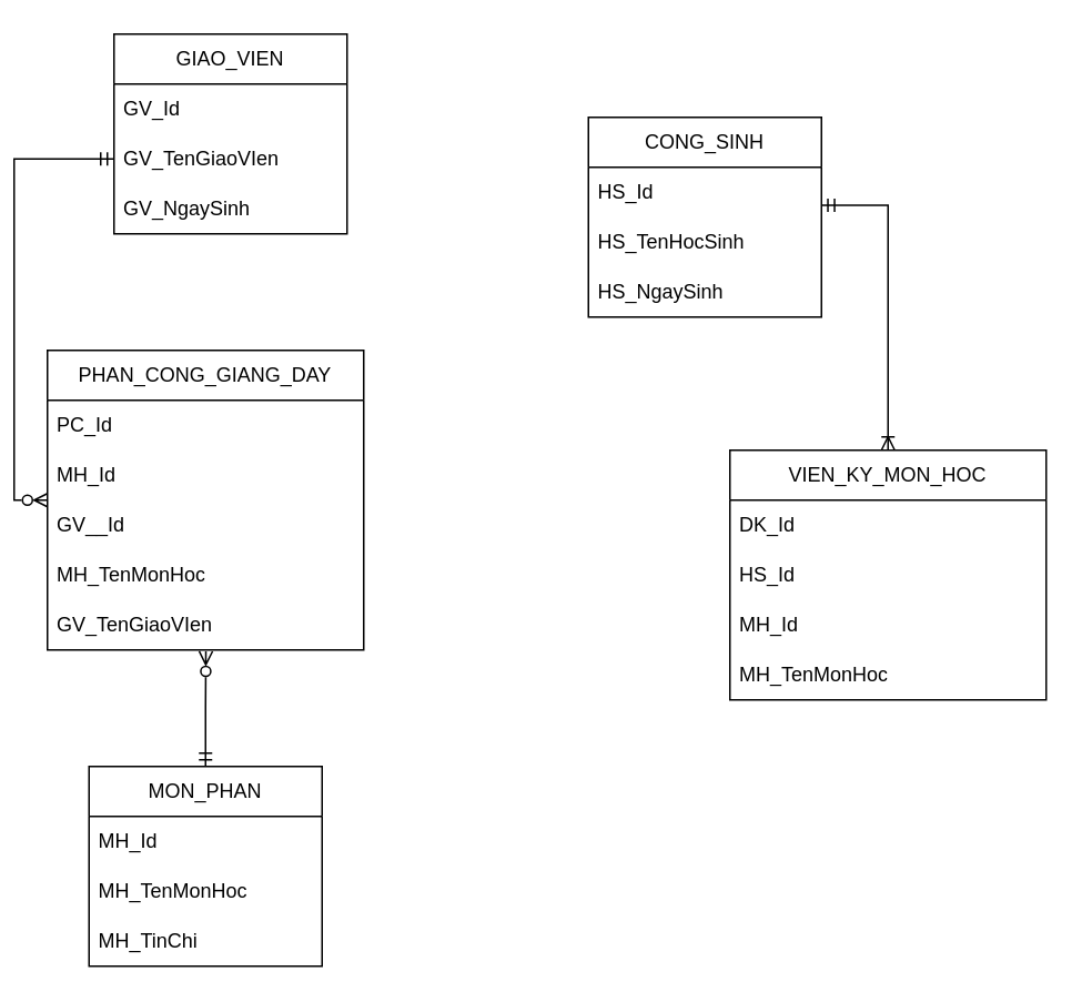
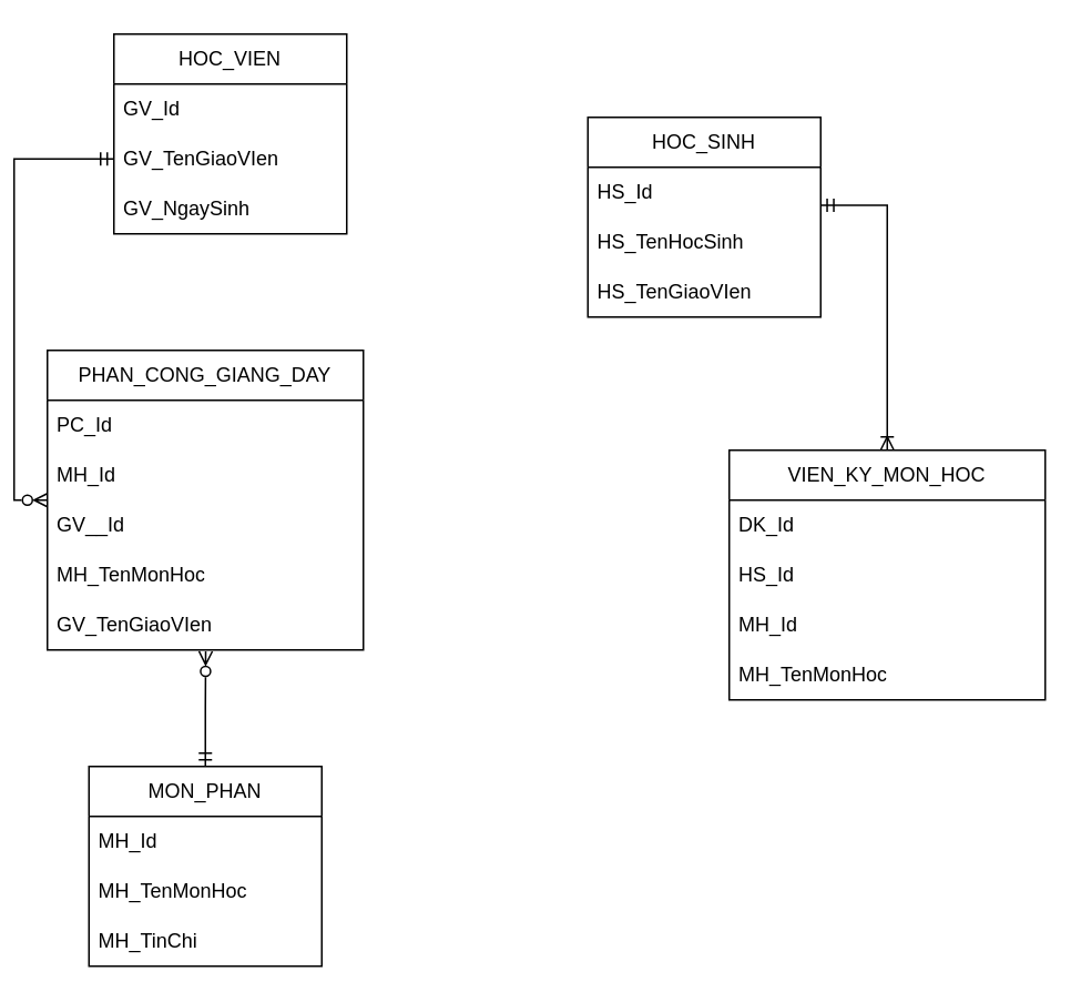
- <mxCell id="2" value="GIAO_VIEN" style="swimlane;fontStyle=0;childLayout=stackLayout;horizontal=1;startSize=30;horizontalStack=0;resizeParent=1;resizeParentMax=0;resizeLast=0;collapsible=1;marginBottom=0;whiteSpace=wrap;html=1;" vertex="1" parent="1"><mxGeometry x="60" y="20" width="140" height="120" as="geometry" /></mxCell>
+ <mxCell id="2" value="HOC_VIEN" style="swimlane;fontStyle=0;childLayout=stackLayout;horizontal=1;startSize=30;horizontalStack=0;resizeParent=1;resizeParentMax=0;resizeLast=0;collapsible=1;marginBottom=0;whiteSpace=wrap;html=1;" vertex="1" parent="1"><mxGeometry x="60" y="20" width="140" height="120" as="geometry" /></mxCell>
- <mxCell id="6" value="CONG_SINH" style="swimlane;fontStyle=0;childLayout=stackLayout;horizontal=1;startSize=30;horizontalStack=0;resizeParent=1;resizeParentMax=0;resizeLast=0;collapsible=1;marginBottom=0;whiteSpace=wrap;html=1;" vertex="1" parent="1"><mxGeometry x="345" y="70" width="140" height="120" as="geometry" /></mxCell>
+ <mxCell id="6" value="HOC_SINH" style="swimlane;fontStyle=0;childLayout=stackLayout;horizontal=1;startSize=30;horizontalStack=0;resizeParent=1;resizeParentMax=0;resizeLast=0;collapsible=1;marginBottom=0;whiteSpace=wrap;html=1;" vertex="1" parent="1"><mxGeometry x="345" y="70" width="140" height="120" as="geometry" /></mxCell>
- <mxCell id="9" value="HS_NgaySinh" style="text;strokeColor=none;fillColor=none;align=left;verticalAlign=middle;spacingLeft=4;spacingRight=4;overflow=hidden;points=[[0,0.5],[1,0.5]];portConstraint=eastwest;rotatable=0;whiteSpace=wrap;html=1;" vertex="1" parent="6"><mxGeometry y="90" width="140" height="30" as="geometry" /></mxCell>
+ <mxCell id="9" value="HS_TenGiaoVIen" style="text;strokeColor=none;fillColor=none;align=left;verticalAlign=middle;spacingLeft=4;spacingRight=4;overflow=hidden;points=[[0,0.5],[1,0.5]];portConstraint=eastwest;rotatable=0;whiteSpace=wrap;html=1;" vertex="1" parent="6"><mxGeometry y="90" width="140" height="30" as="geometry" /></mxCell>
